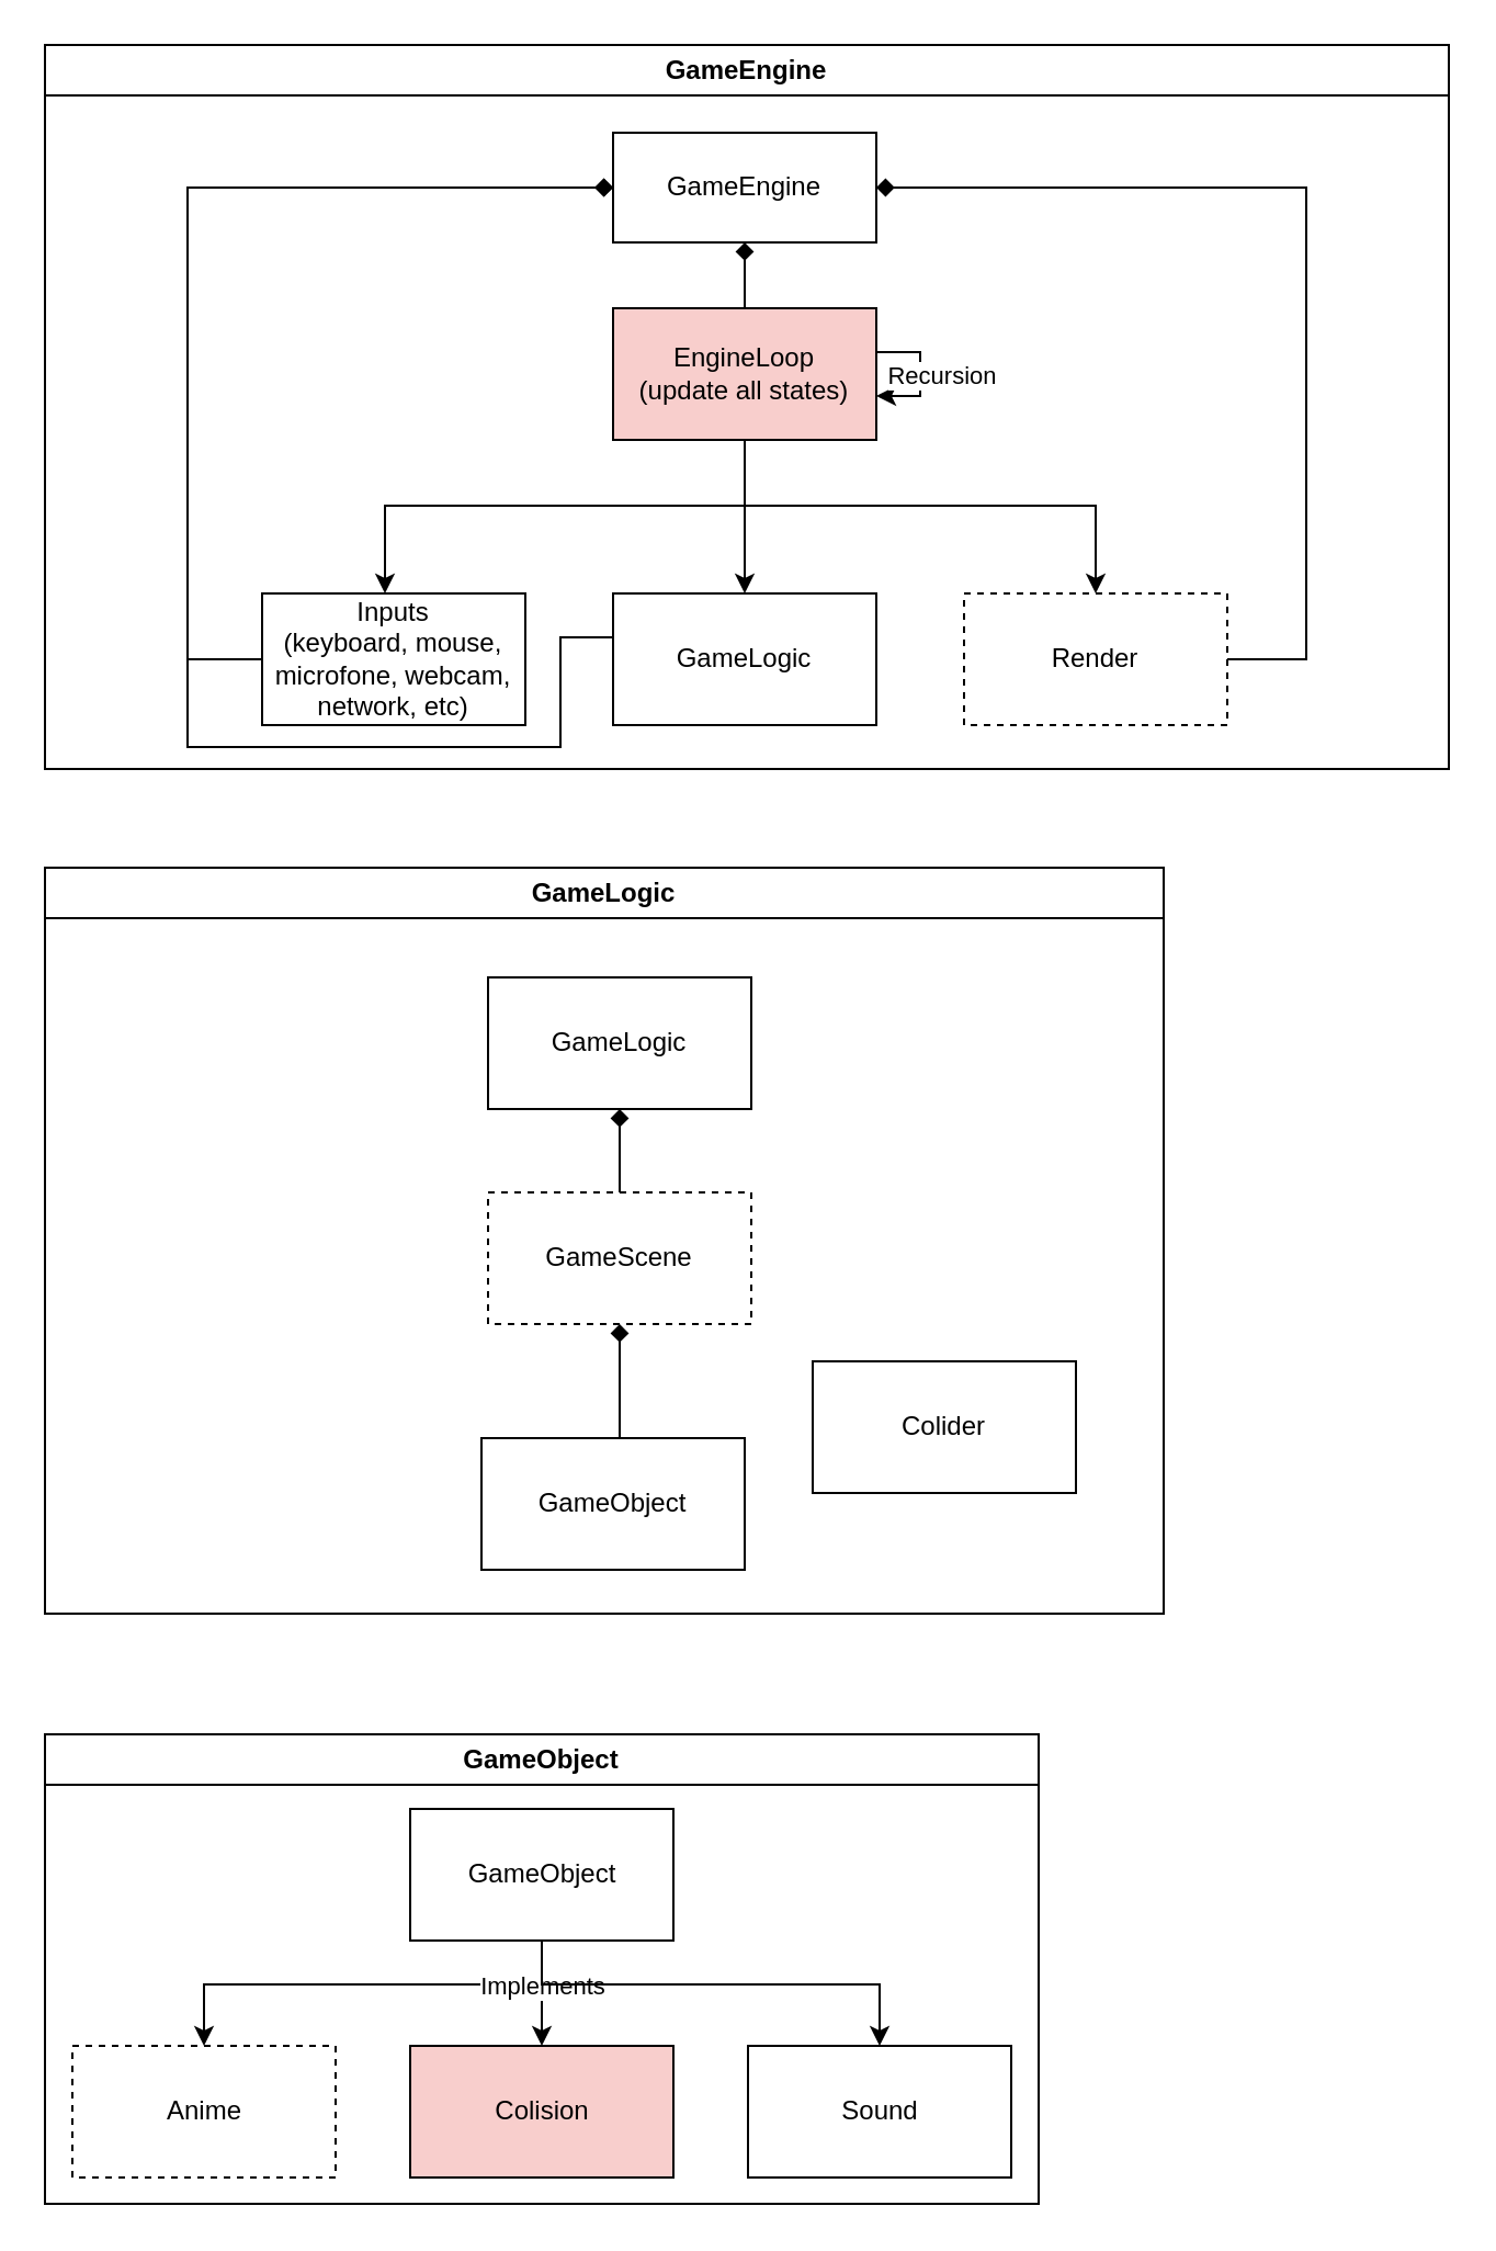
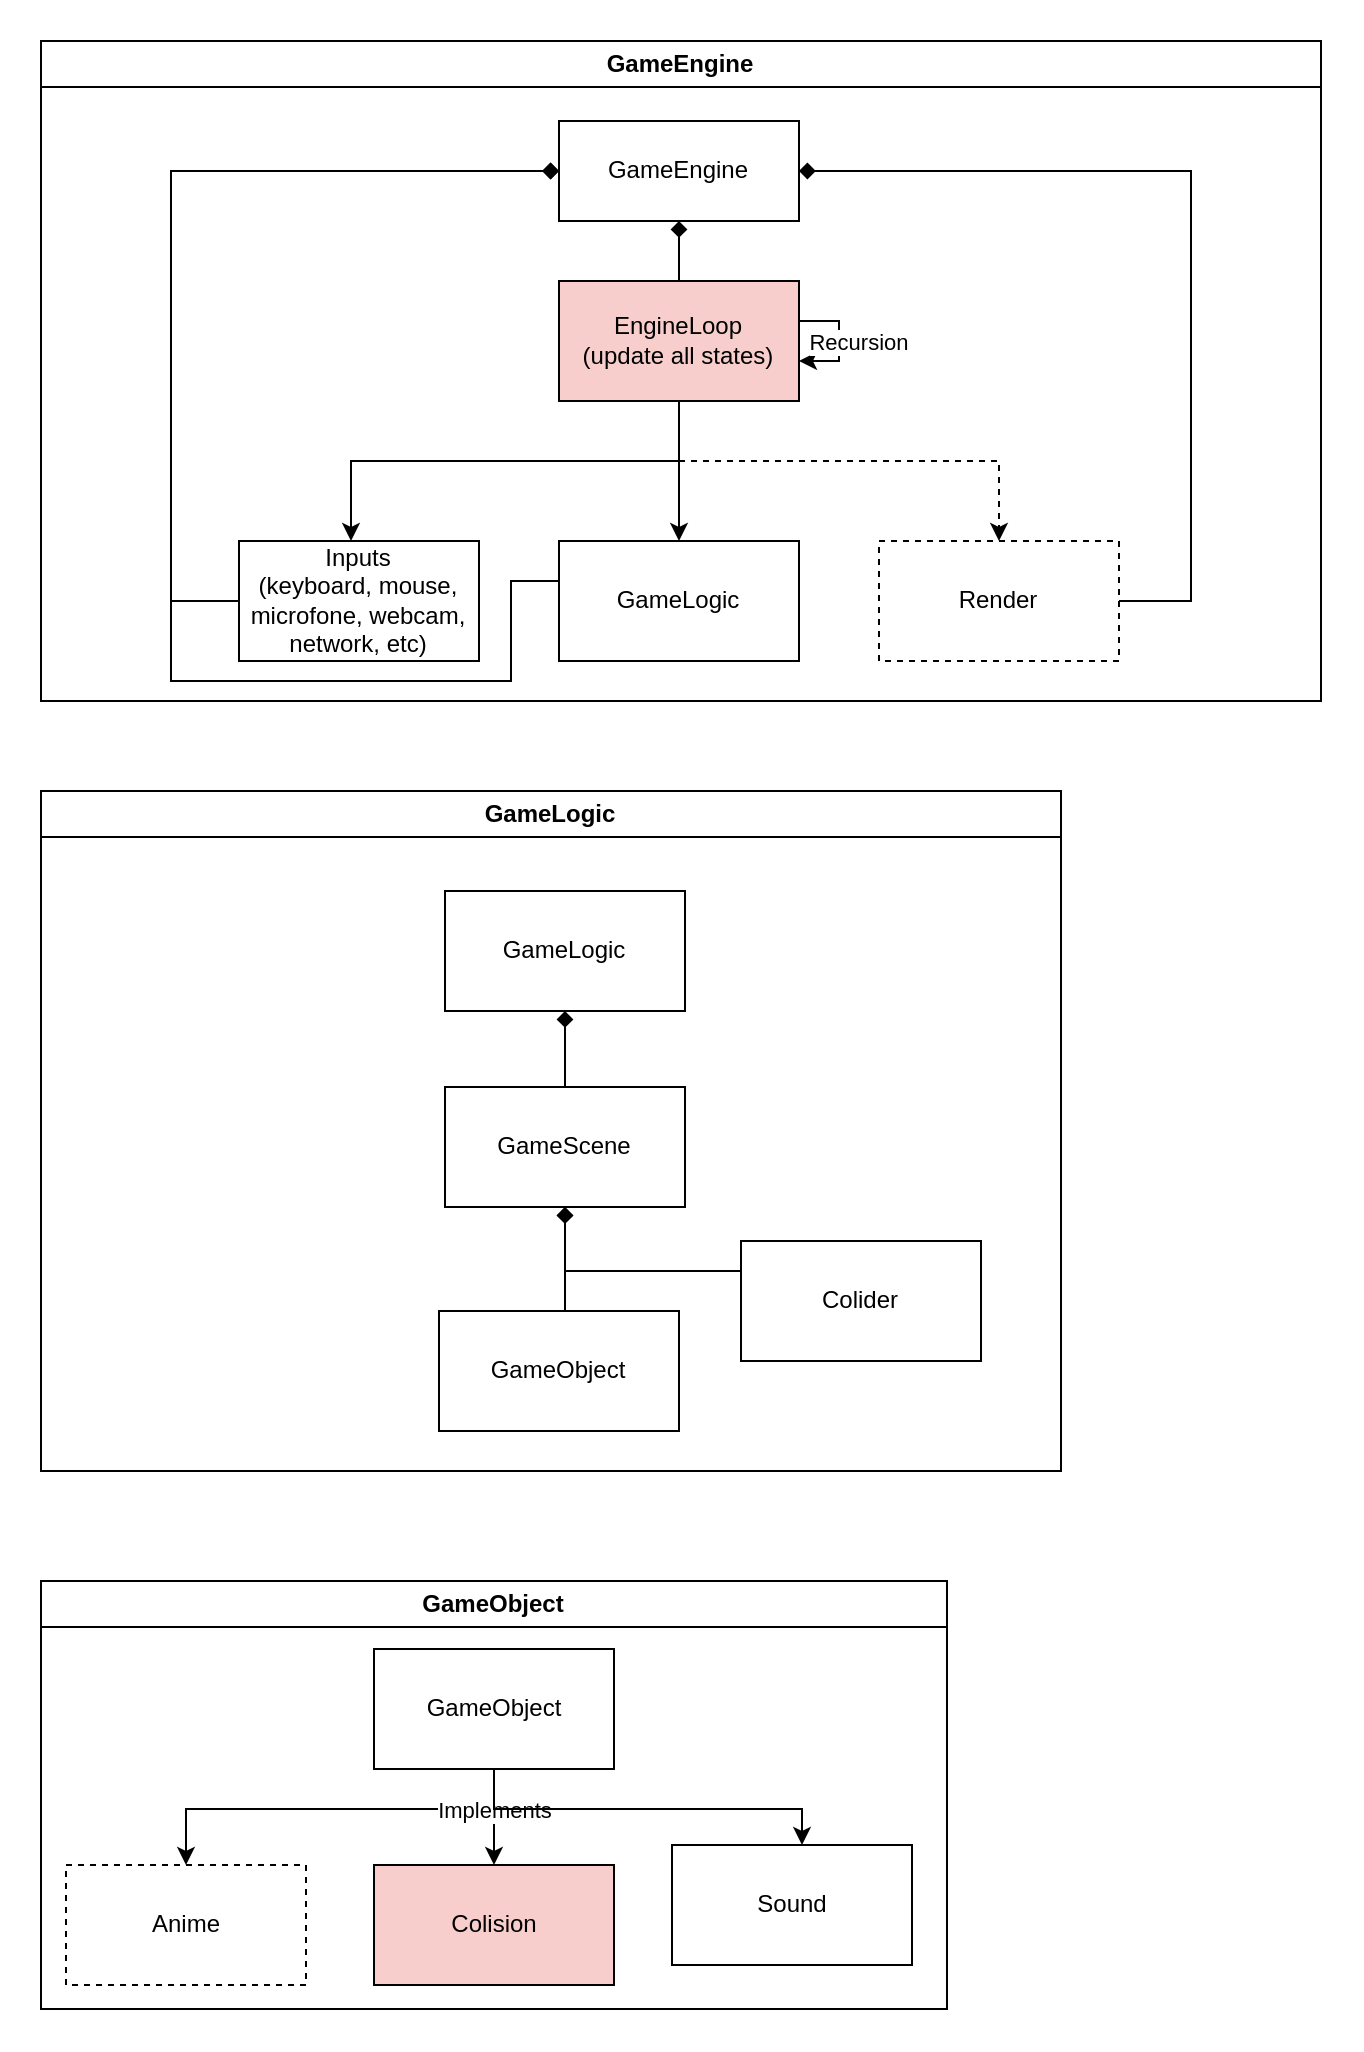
- <mxCell id="20" value="" style="edgeStyle=orthogonalEdgeStyle;rounded=0;orthogonalLoop=1;jettySize=auto;html=1;labelBackgroundColor=none;fontColor=default;" parent="10" source="12" target="19" edge="1"><mxGeometry relative="1" as="geometry"><Array as="points"><mxPoint x="319" y="210" /><mxPoint x="479" y="210" /></Array></mxGeometry></mxCell>
+ <mxCell id="20" value="" style="edgeStyle=orthogonalEdgeStyle;rounded=0;orthogonalLoop=1;jettySize=auto;html=1;labelBackgroundColor=none;fontColor=default;dashed=1;" parent="10" source="12" target="19" edge="1"><mxGeometry relative="1" as="geometry"><Array as="points"><mxPoint x="319" y="210" /><mxPoint x="479" y="210" /></Array></mxGeometry></mxCell>
- <mxCell id="7" value="GameScene" style="rounded=0;whiteSpace=wrap;html=1;labelBackgroundColor=none;dashed=1;" parent="2" vertex="1"><mxGeometry x="202" y="148" width="120" height="60" as="geometry" /></mxCell>
+ <mxCell id="7" value="GameScene" style="rounded=0;whiteSpace=wrap;html=1;labelBackgroundColor=none;" parent="2" vertex="1"><mxGeometry x="202" y="148" width="120" height="60" as="geometry" /></mxCell>
+ <mxCell id="9" style="edgeStyle=orthogonalEdgeStyle;rounded=0;orthogonalLoop=1;jettySize=auto;html=1;endArrow=diamond;endFill=1;labelBackgroundColor=none;fontColor=default;" parent="2" source="6" target="7" edge="1"><mxGeometry relative="1" as="geometry"><Array as="points"><mxPoint x="410" y="240" /><mxPoint x="262" y="240" /></Array></mxGeometry></mxCell>
- <mxCell id="33" value="Sound" style="whiteSpace=wrap;html=1;rounded=0;labelBackgroundColor=none;" parent="26" vertex="1"><mxGeometry x="308" y="108" width="120" height="60" as="geometry" /></mxCell>
+ <mxCell id="33" value="Sound" style="whiteSpace=wrap;html=1;rounded=0;labelBackgroundColor=none;" parent="26" vertex="1"><mxGeometry x="303" y="98" width="120" height="60" as="geometry" /></mxCell>
